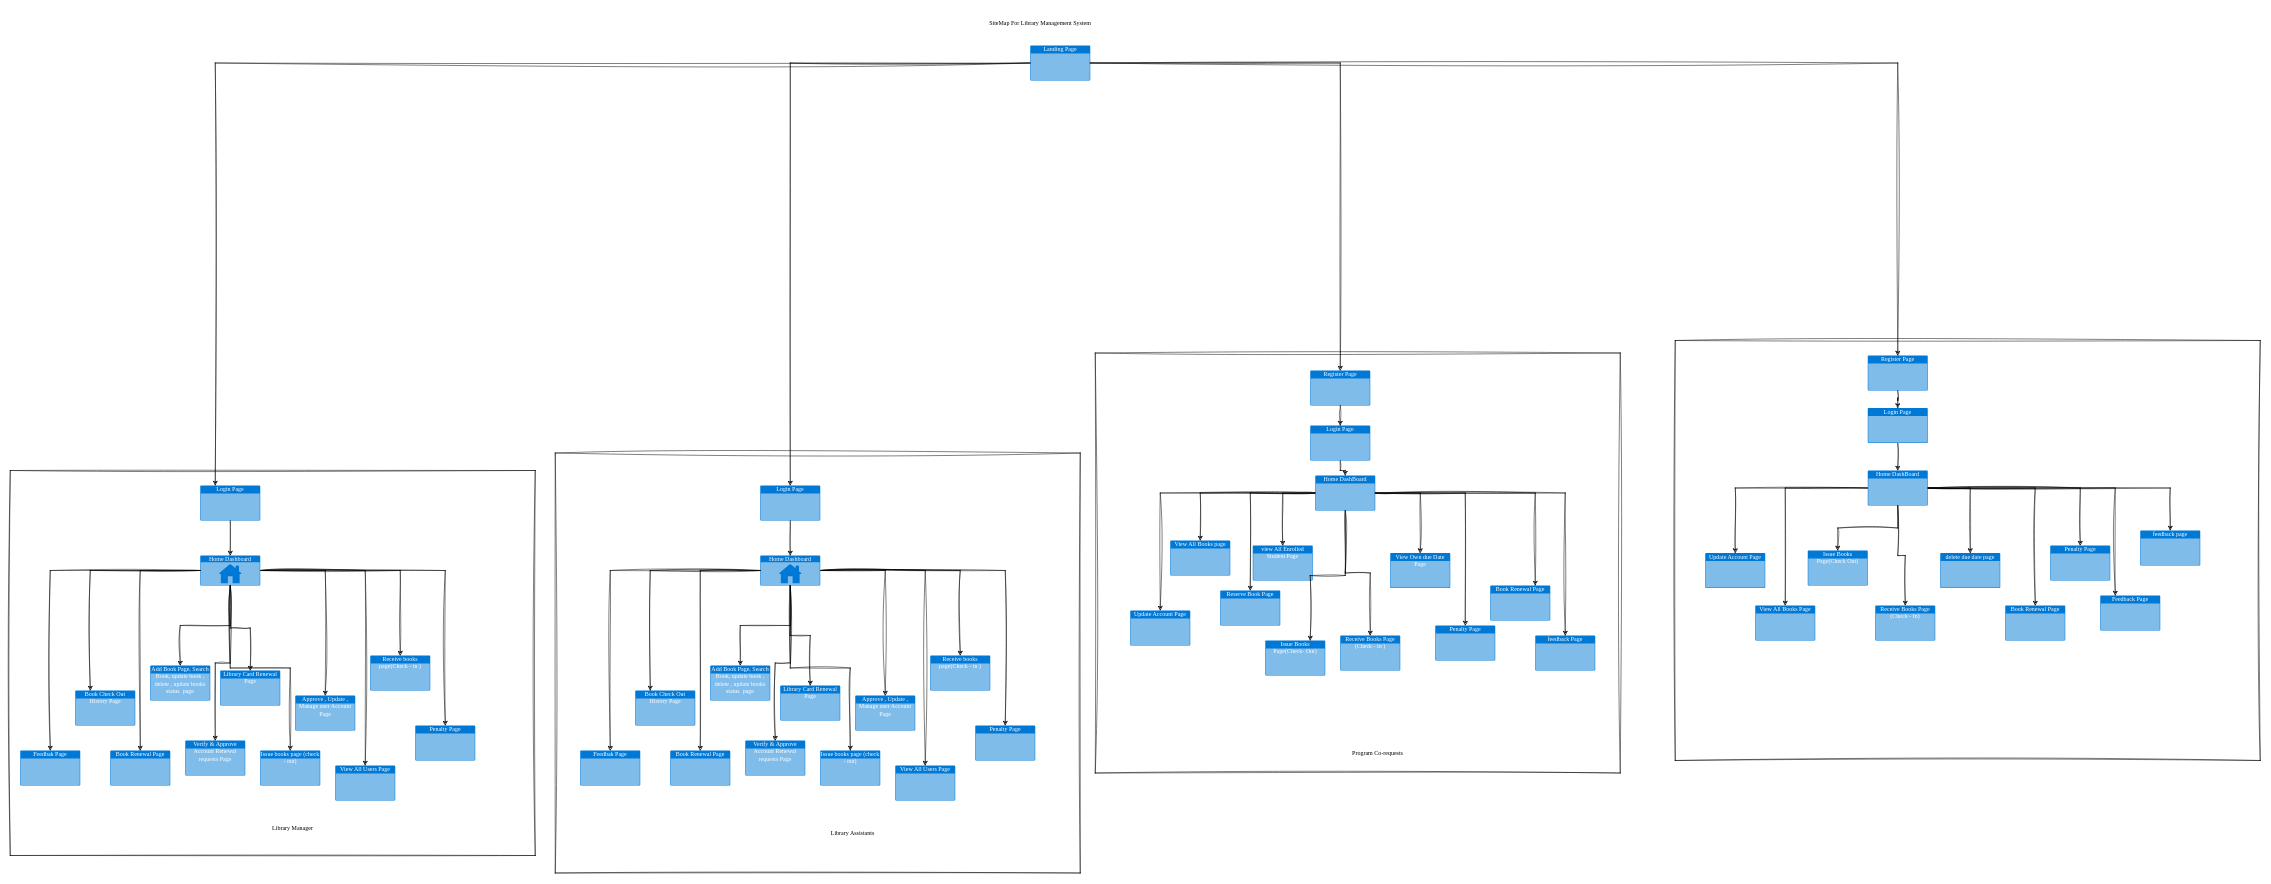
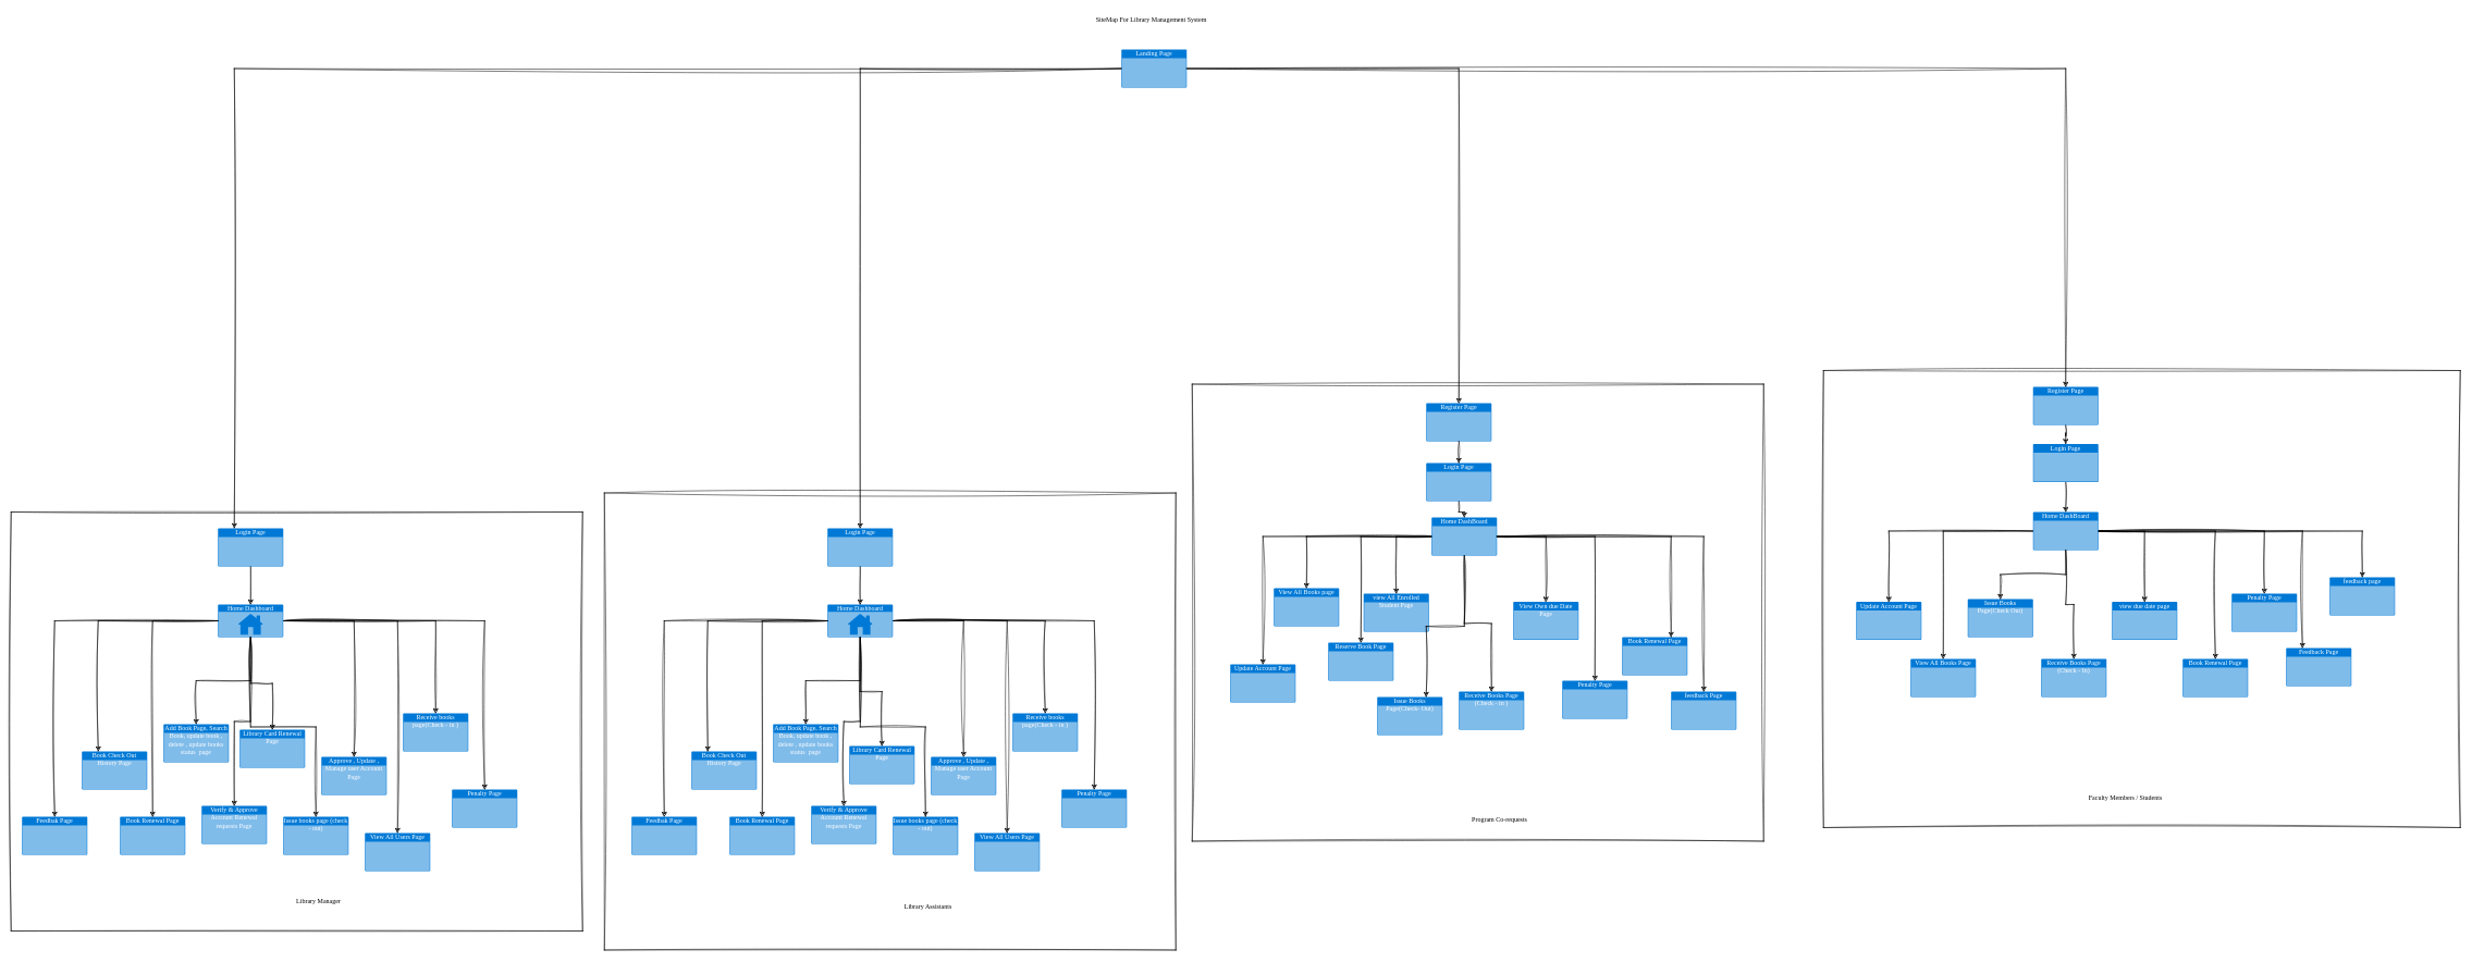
- <mxCell id="6" value="SiteMap For Library Management System" style="text;html=1;align=center;verticalAlign=middle;whiteSpace=wrap;rounded=0;fontFamily=Architects Daughter;fontSource=https%3A%2F%2Ffonts.googleapis.com%2Fcss%3Ffamily%3DArchitects%2BDaughter;" vertex="1" parent="1"><mxGeometry x="1935" y="30" width="290" height="30" as="geometry" /></mxCell>
+ <mxCell id="6" value="SiteMap For Library Management System" style="text;html=1;align=center;verticalAlign=middle;whiteSpace=wrap;rounded=0;fontFamily=Architects Daughter;fontSource=https%3A%2F%2Ffonts.googleapis.com%2Fcss%3Ffamily%3DArchitects%2BDaughter;" vertex="1" parent="1"><mxGeometry x="1970" y="20" width="290" height="30" as="geometry" /></mxCell>
- <mxCell id="108" value="delete due date page" style="html=1;whiteSpace=wrap;strokeColor=none;fillColor=#0079D6;labelPosition=center;verticalLabelPosition=middle;verticalAlign=top;align=center;fontSize=12;outlineConnect=0;spacingTop=-6;fontColor=#FFFFFF;sketch=0;shape=mxgraph.sitemap.page;hachureGap=4;jiggle=2;curveFitting=1;fontFamily=Architects Daughter;fontSource=https%3A%2F%2Ffonts.googleapis.com%2Fcss%3Ffamily%3DArchitects%2BDaughter;" vertex="1" parent="1"><mxGeometry x="3880" y="1105" width="120" height="70" as="geometry" /></mxCell>
+ <mxCell id="108" value="view due date page" style="html=1;whiteSpace=wrap;strokeColor=none;fillColor=#0079D6;labelPosition=center;verticalLabelPosition=middle;verticalAlign=top;align=center;fontSize=12;outlineConnect=0;spacingTop=-6;fontColor=#FFFFFF;sketch=0;shape=mxgraph.sitemap.page;hachureGap=4;jiggle=2;curveFitting=1;fontFamily=Architects Daughter;fontSource=https%3A%2F%2Ffonts.googleapis.com%2Fcss%3Ffamily%3DArchitects%2BDaughter;" vertex="1" parent="1"><mxGeometry x="3880" y="1105" width="120" height="70" as="geometry" /></mxCell>
+ <mxCell id="116" value="Faculty Members / Students" style="text;html=1;align=center;verticalAlign=middle;whiteSpace=wrap;rounded=0;fontFamily=Architects Daughter;fontSource=https%3A%2F%2Ffonts.googleapis.com%2Fcss%3Ffamily%3DArchitects%2BDaughter;" vertex="1" parent="1"><mxGeometry x="3710" y="1450" width="390" height="30" as="geometry" /></mxCell>
